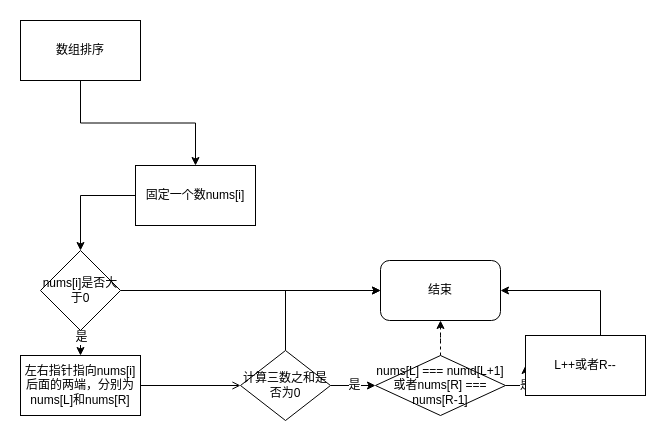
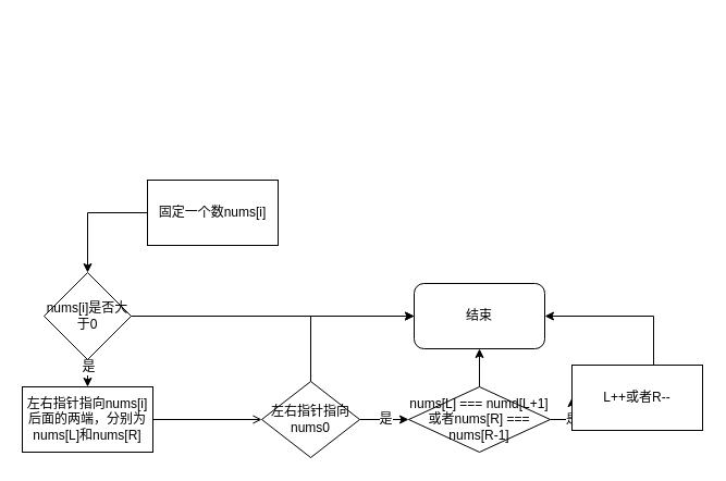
- <mxCell id="3" value="数组排序" style="rounded=0;whiteSpace=wrap;html=1;" vertex="1" parent="1"><mxGeometry x="20" y="20" width="120" height="60" as="geometry" /></mxCell>
- <mxCell id="2" value="" style="edgeStyle=orthogonalEdgeStyle;rounded=0;orthogonalLoop=1;jettySize=auto;html=1;" edge="1" parent="1" source="3" target="5"><mxGeometry relative="1" as="geometry" /></mxCell>
- <mxCell id="17" value="" style="edgeStyle=orthogonalEdgeStyle;rounded=0;orthogonalLoop=1;jettySize=auto;html=1;dashed=1;" edge="1" parent="1" source="18" target="21"><mxGeometry relative="1" as="geometry" /></mxCell>
+ <mxCell id="17" value="" style="edgeStyle=orthogonalEdgeStyle;rounded=0;orthogonalLoop=1;jettySize=auto;html=1;" edge="1" parent="1" source="18" target="21"><mxGeometry relative="1" as="geometry" /></mxCell>
- <mxCell id="15" value="&lt;span style=&quot;white-space: normal&quot;&gt;计算三数之和是否为0&lt;/span&gt;" style="rhombus;whiteSpace=wrap;html=1;" vertex="1" parent="1"><mxGeometry x="240" y="350" width="90" height="70" as="geometry" /></mxCell>
+ <mxCell id="15" value="&lt;span style=&quot;white-space: normal&quot;&gt;左右指针指向nums0&lt;/span&gt;" style="rhombus;whiteSpace=wrap;html=1;" vertex="1" parent="1"><mxGeometry x="240" y="350" width="90" height="70" as="geometry" /></mxCell>
